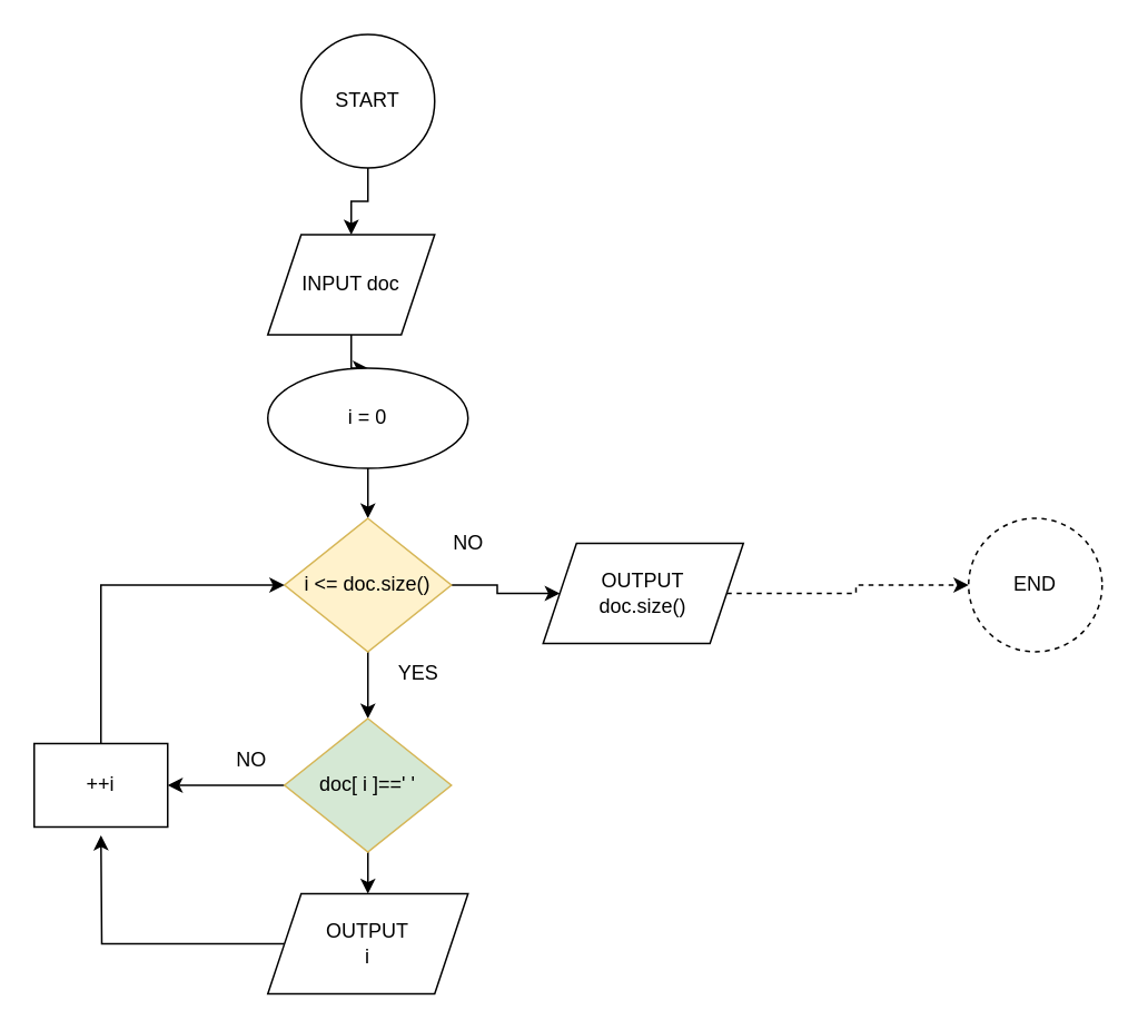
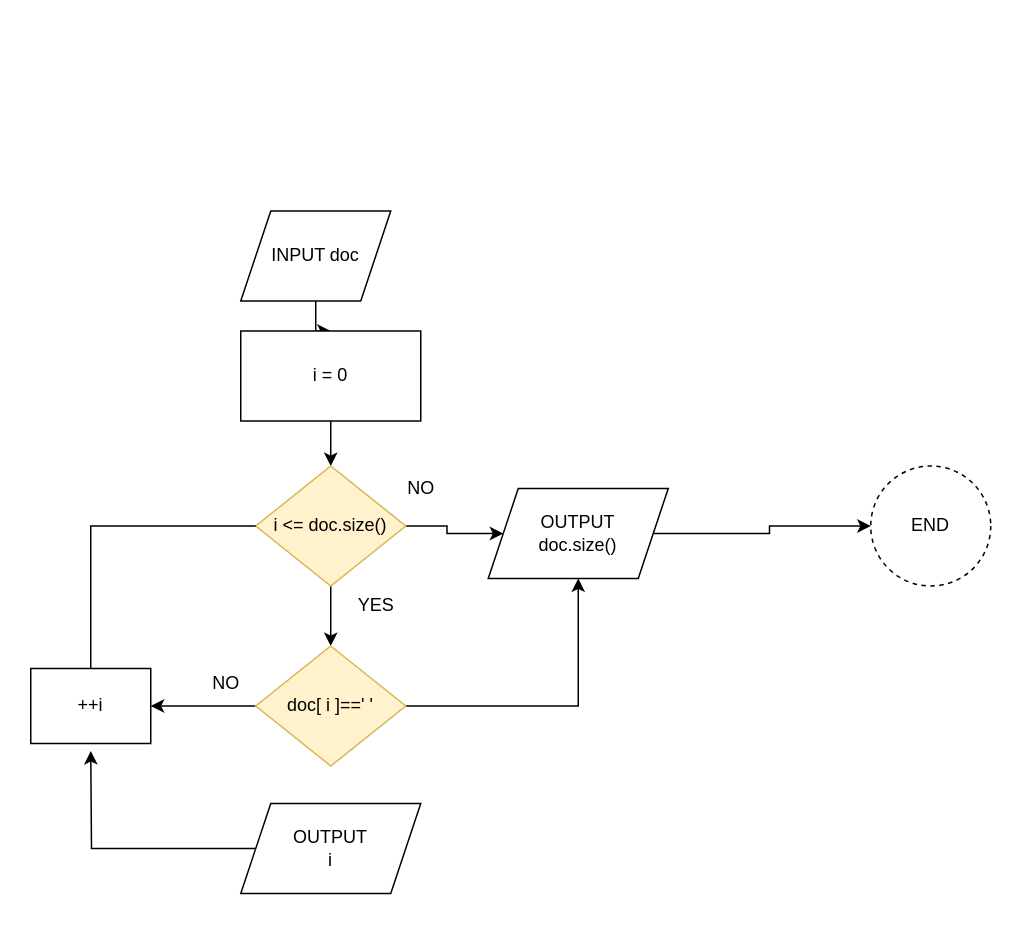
- <mxCell id="3" value="START" style="ellipse;whiteSpace=wrap;html=1;" parent="1" vertex="1"><mxGeometry x="180" y="20" width="80" height="80" as="geometry" /></mxCell>
- <mxCell id="2" value="" style="edgeStyle=orthogonalEdgeStyle;rounded=0;orthogonalLoop=1;jettySize=auto;html=1;" parent="1" source="3" target="5" edge="1"><mxGeometry relative="1" as="geometry" /></mxCell>
- <mxCell id="7" value="i = 0" style="ellipse;whiteSpace=wrap;html=1;" parent="1" vertex="1"><mxGeometry x="160" y="220" width="120" height="60" as="geometry" /></mxCell>
+ <mxCell id="7" value="i = 0" style="whiteSpace=wrap;html=1;" parent="1" vertex="1"><mxGeometry x="160" y="220" width="120" height="60" as="geometry" /></mxCell>
- <mxCell id="16" style="edgeStyle=orthogonalEdgeStyle;rounded=0;orthogonalLoop=1;jettySize=auto;html=1;exitX=0.5;exitY=0;exitDx=0;exitDy=0;entryX=0;entryY=0.5;entryDx=0;entryDy=0;" parent="1" source="17" target="10" edge="1"><mxGeometry relative="1" as="geometry" /></mxCell>
+ <mxCell id="16" style="edgeStyle=orthogonalEdgeStyle;rounded=0;orthogonalLoop=1;jettySize=auto;html=1;exitX=0.5;exitY=0;exitDx=0;exitDy=0;entryX=0;entryY=0.5;entryDx=0;entryDy=0;endArrow=none;" parent="1" source="17" target="10" edge="1"><mxGeometry relative="1" as="geometry" /></mxCell>
- <mxCell id="21" value="" style="edgeStyle=orthogonalEdgeStyle;rounded=0;orthogonalLoop=1;jettySize=auto;html=1;dashed=1;" parent="1" source="22" target="23" edge="1"><mxGeometry relative="1" as="geometry" /></mxCell>
+ <mxCell id="21" value="" style="edgeStyle=orthogonalEdgeStyle;rounded=0;orthogonalLoop=1;jettySize=auto;html=1;" parent="1" source="22" target="23" edge="1"><mxGeometry relative="1" as="geometry" /></mxCell>
- <mxCell id="15" value="doc[ i ]==' '" style="rhombus;whiteSpace=wrap;html=1;fillColor=#d5e8d4;strokeColor=#d6b656;" parent="1" vertex="1"><mxGeometry x="170" y="430" width="100" height="80" as="geometry" /></mxCell>
+ <mxCell id="15" value="doc[ i ]==' '" style="rhombus;whiteSpace=wrap;html=1;fillColor=#fff2cc;strokeColor=#d6b656;" parent="1" vertex="1"><mxGeometry x="170" y="430" width="100" height="80" as="geometry" /></mxCell>
- <mxCell id="14" value="" style="edgeStyle=orthogonalEdgeStyle;rounded=0;orthogonalLoop=1;jettySize=auto;html=1;" parent="1" source="15" target="20" edge="1"><mxGeometry relative="1" as="geometry" /></mxCell>
+ <mxCell id="14" value="" style="edgeStyle=orthogonalEdgeStyle;rounded=0;orthogonalLoop=1;jettySize=auto;html=1;" parent="1" source="15" target="22" edge="1"><mxGeometry relative="1" as="geometry" /></mxCell>
